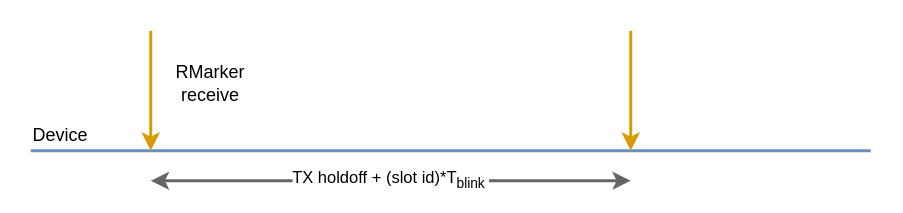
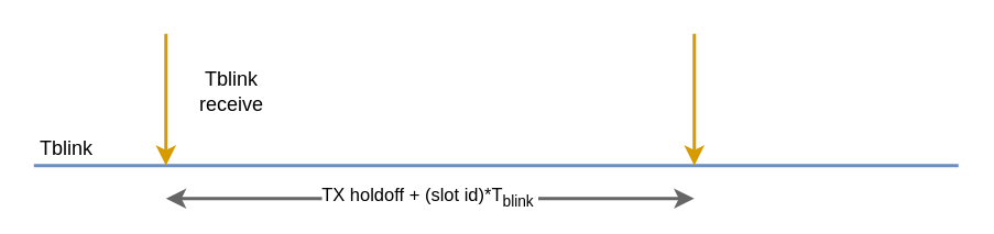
- <mxCell id="4" value="RMarker&lt;br&gt;receive" style="text;html=1;strokeColor=none;fillColor=none;align=center;verticalAlign=middle;whiteSpace=wrap;rounded=0;" vertex="1" parent="1"><mxGeometry x="110" y="40" width="60" height="30" as="geometry" /></mxCell>
+ <mxCell id="4" value="Tblink&lt;br&gt;receive" style="text;html=1;strokeColor=none;fillColor=none;align=center;verticalAlign=middle;whiteSpace=wrap;rounded=0;" vertex="1" parent="1"><mxGeometry x="110" y="40" width="60" height="30" as="geometry" /></mxCell>
- <mxCell id="6" value="Device" style="text;html=1;strokeColor=none;fillColor=none;align=center;verticalAlign=middle;whiteSpace=wrap;rounded=0;" vertex="1" parent="1"><mxGeometry x="20" y="80" width="40" height="20" as="geometry" /></mxCell>
+ <mxCell id="6" value="Tblink" style="text;html=1;strokeColor=none;fillColor=none;align=center;verticalAlign=middle;whiteSpace=wrap;rounded=0;" vertex="1" parent="1"><mxGeometry x="20" y="80" width="40" height="20" as="geometry" /></mxCell>
